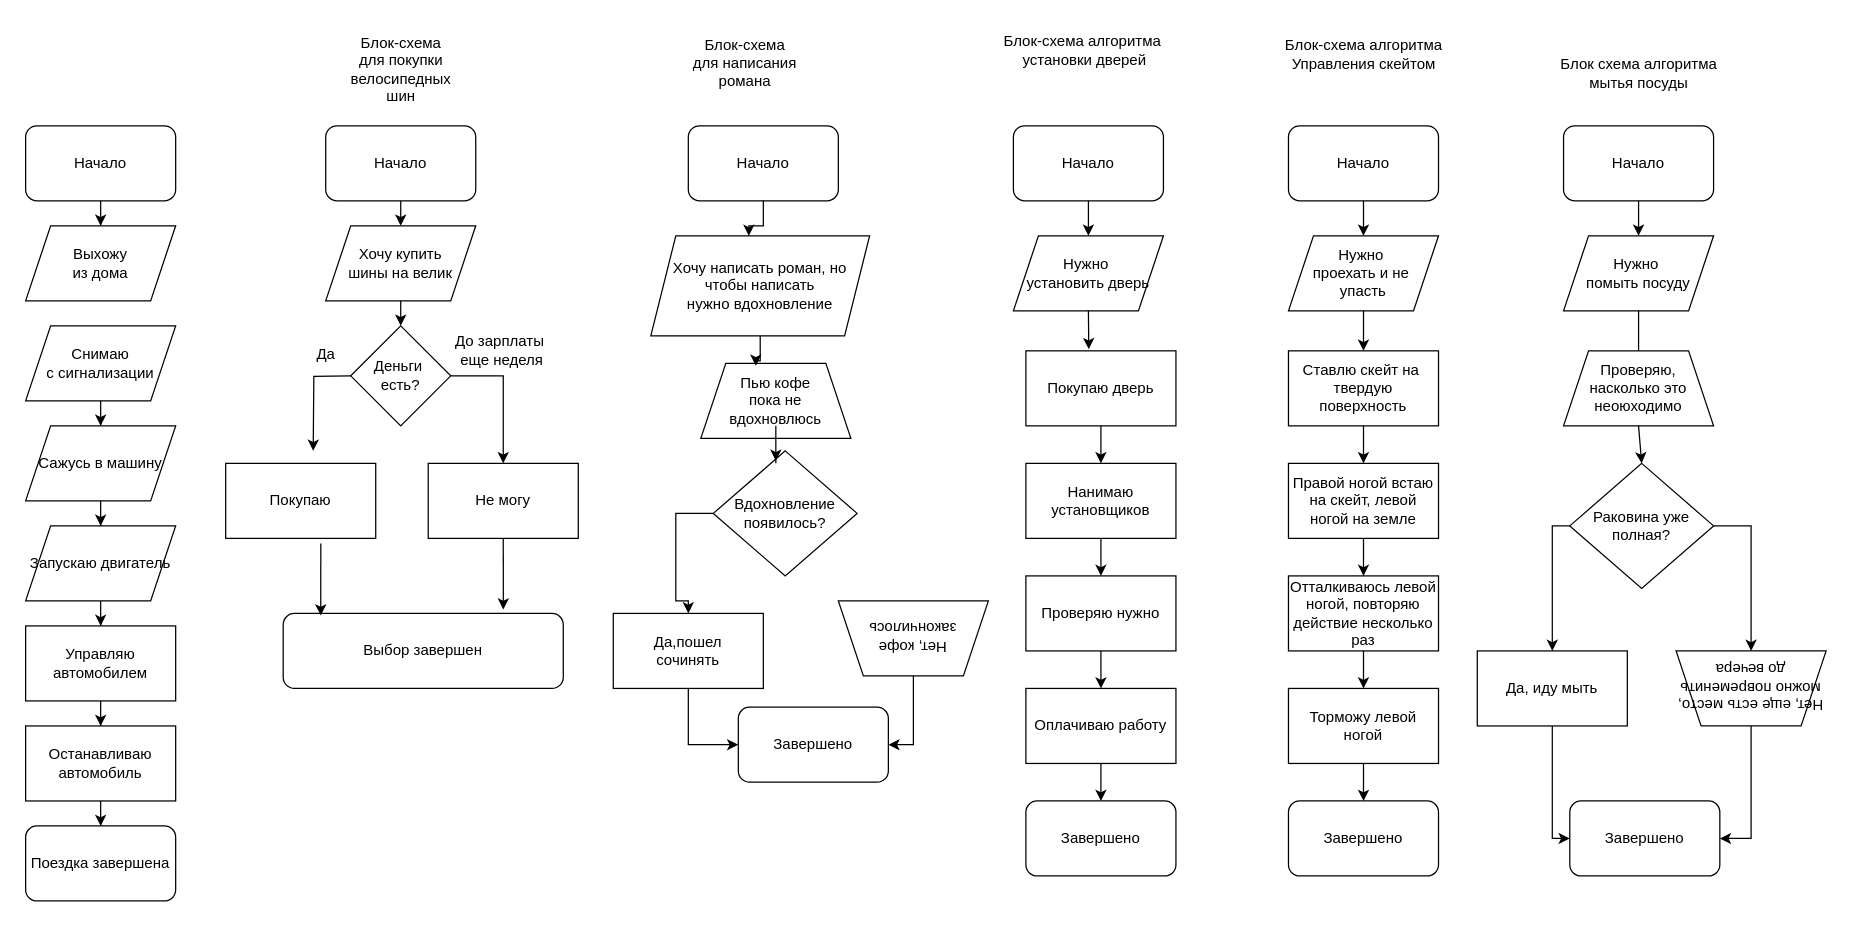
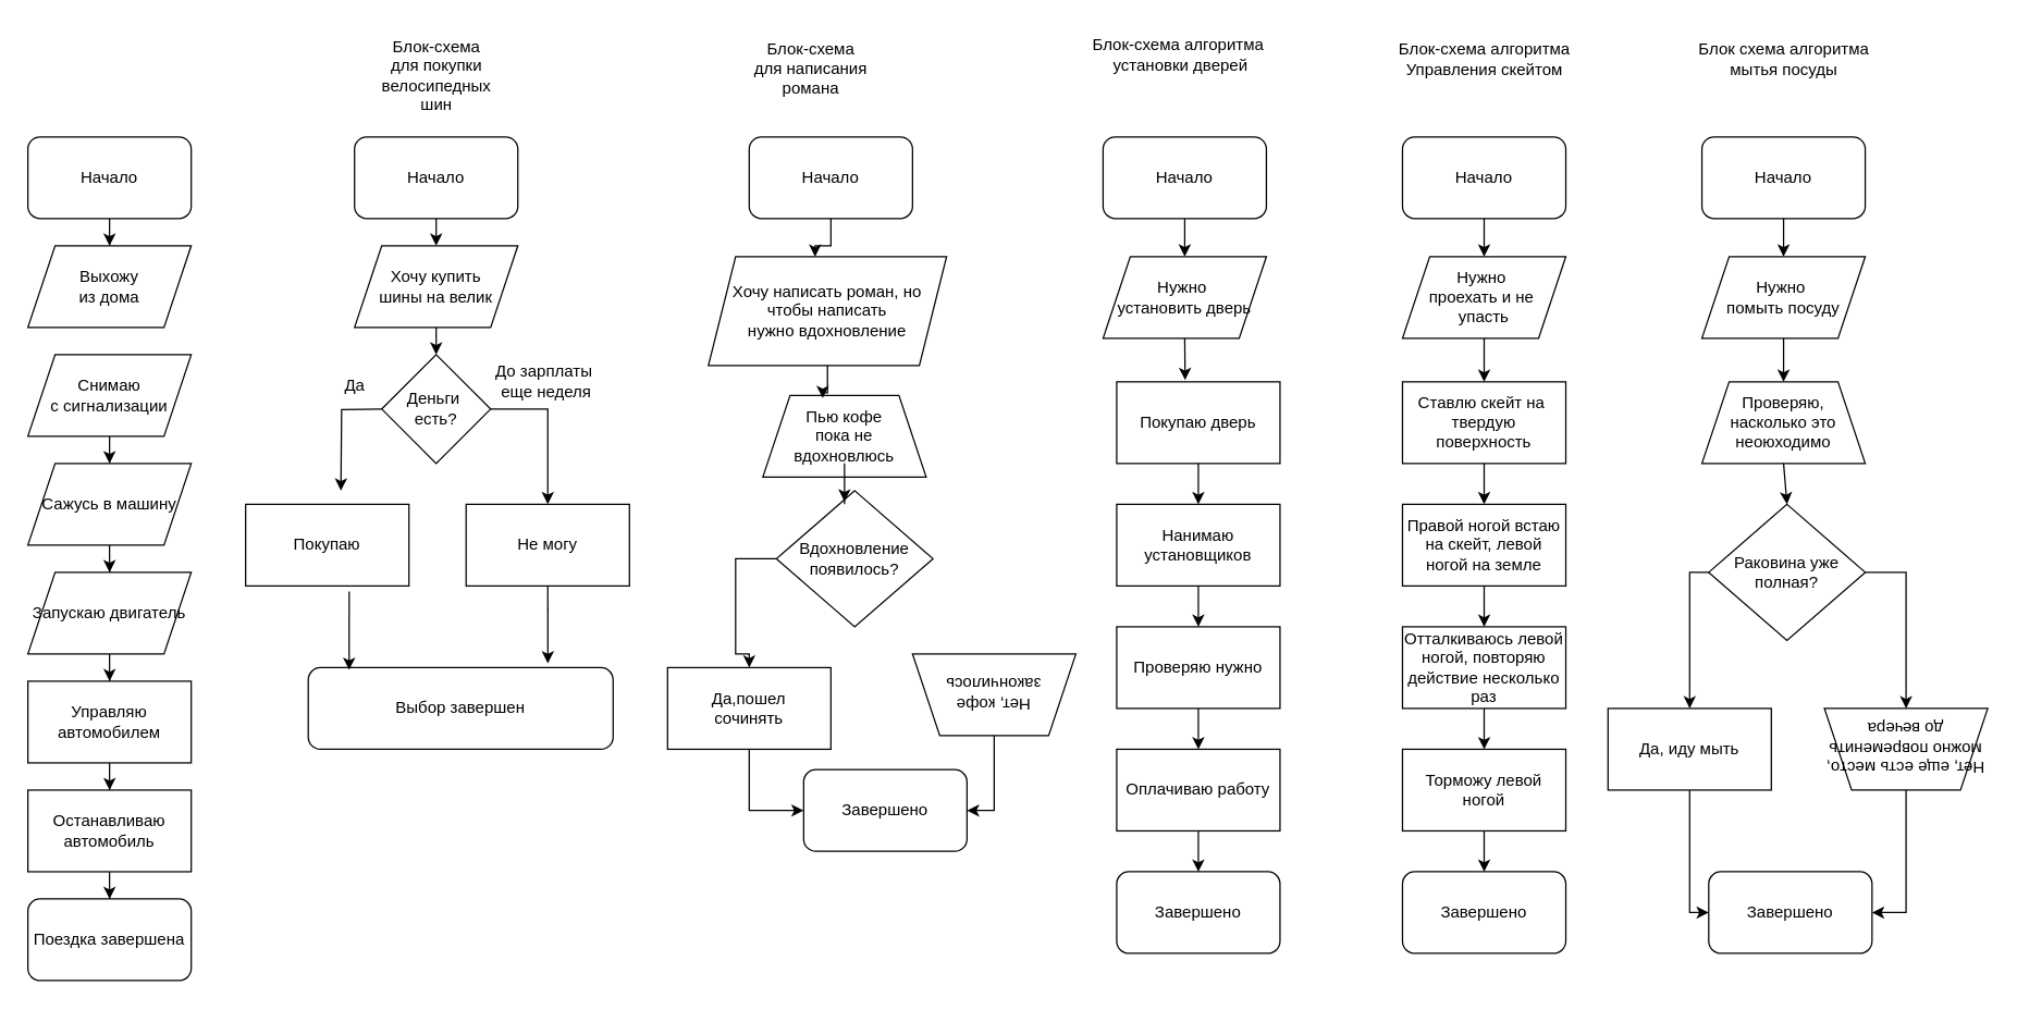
- <mxCell id="61" value="Блок схема алгоритма&lt;div&gt;мытья посуды&lt;/div&gt;" style="text;html=1;align=center;verticalAlign=middle;resizable=0;points=[];autosize=1;strokeColor=none;fillColor=none;" vertex="1" parent="1"><mxGeometry x="1235" y="38" width="150" height="40" as="geometry" /></mxCell>
+ <mxCell id="61" value="Блок схема алгоритма&lt;div&gt;мытья посуды&lt;/div&gt;" style="text;html=1;align=center;verticalAlign=middle;resizable=0;points=[];autosize=1;strokeColor=none;fillColor=none;" vertex="1" parent="1"><mxGeometry x="1235" y="23" width="150" height="40" as="geometry" /></mxCell>
- <mxCell id="82" value="" style="endArrow=none;html=1;rounded=0;exitX=0.5;exitY=1;exitDx=0;exitDy=0;entryX=0.5;entryY=0;entryDx=0;entryDy=0;" edge="1" parent="1" source="63" target="64"><mxGeometry width="50" height="50" relative="1" as="geometry"><mxPoint x="1010" y="300" as="sourcePoint" /><mxPoint x="1010" y="328" as="targetPoint" /></mxGeometry></mxCell>
+ <mxCell id="82" value="" style="endArrow=classic;html=1;rounded=0;exitX=0.5;exitY=1;exitDx=0;exitDy=0;entryX=0.5;entryY=0;entryDx=0;entryDy=0;" edge="1" parent="1" source="63" target="64"><mxGeometry width="50" height="50" relative="1" as="geometry"><mxPoint x="1010" y="300" as="sourcePoint" /><mxPoint x="1010" y="328" as="targetPoint" /></mxGeometry></mxCell>
